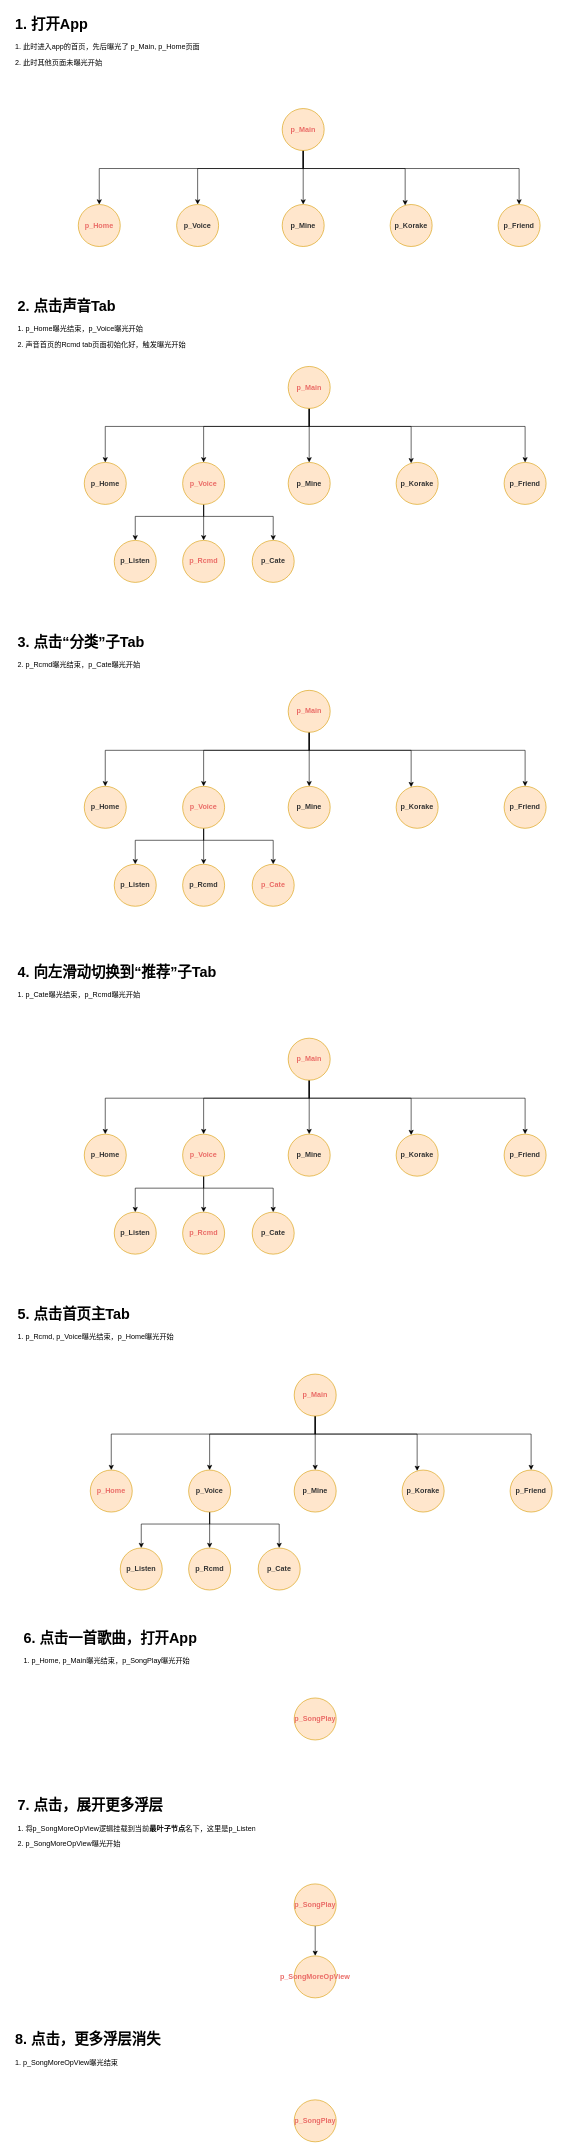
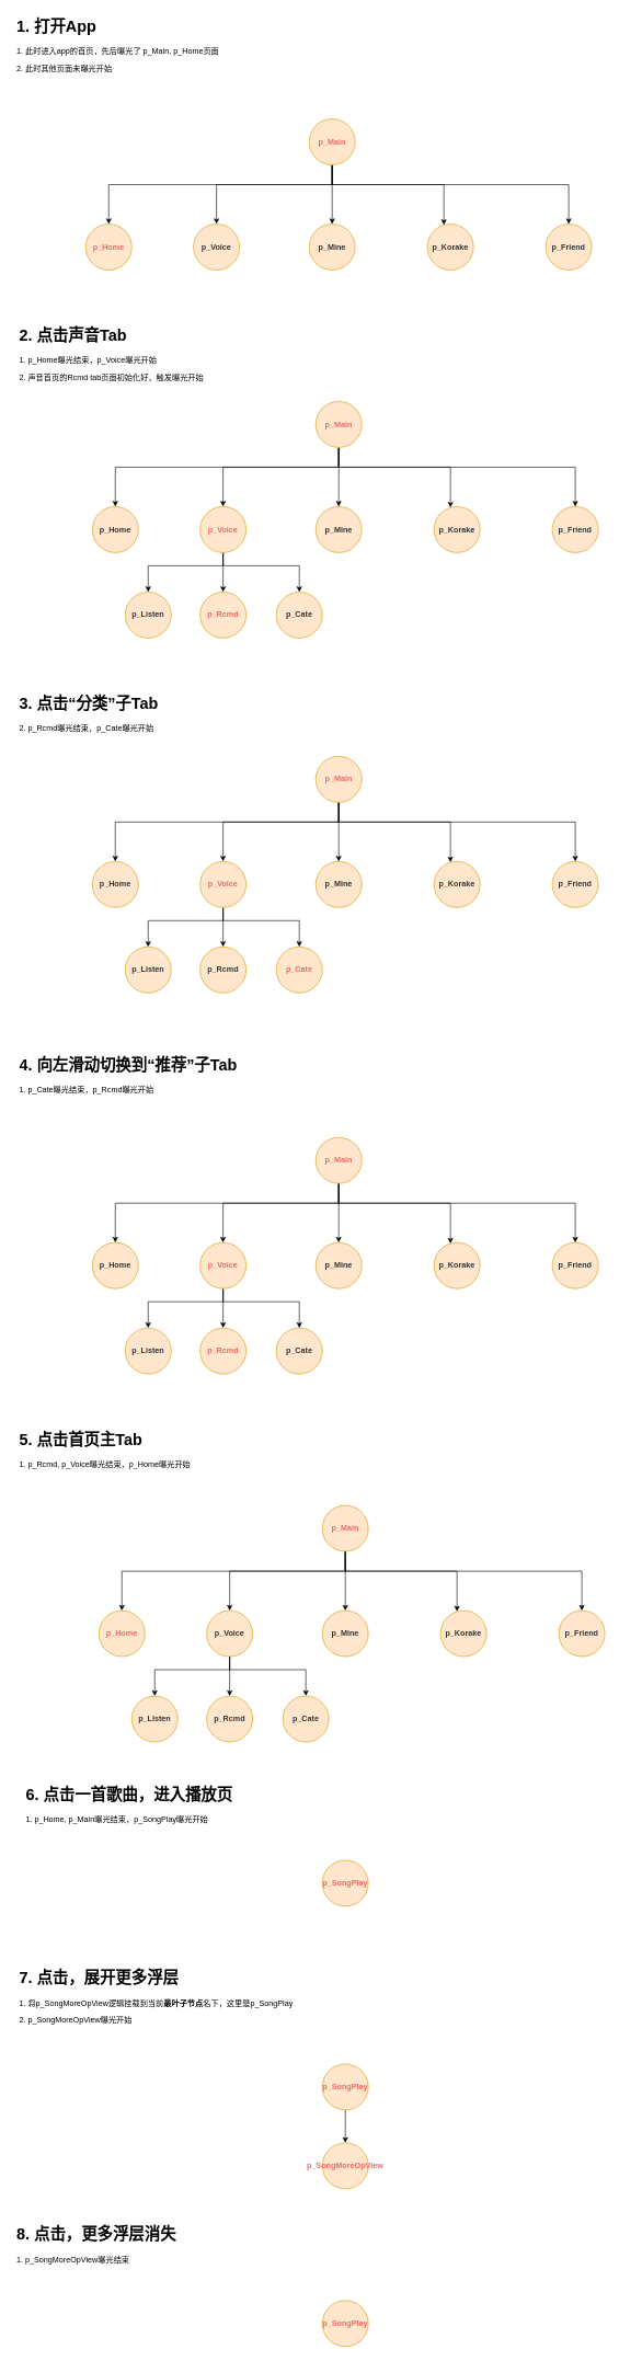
- <mxCell id="86" value="&lt;h1&gt;6. 点击一首歌曲，打开App&lt;/h1&gt;&lt;p&gt;1. p_Home, p_Main曝光结束，p_SongPlay曝光开始&lt;/p&gt;" style="text;html=1;strokeColor=none;fillColor=none;spacing=5;spacingTop=-20;whiteSpace=wrap;overflow=hidden;rounded=0;align=left;" vertex="1" parent="1"><mxGeometry x="34" y="2710" width="406" height="80" as="geometry" /></mxCell>
+ <mxCell id="86" value="&lt;h1&gt;6. 点击一首歌曲，进入播放页&lt;/h1&gt;&lt;p&gt;1. p_Home, p_Main曝光结束，p_SongPlay曝光开始&lt;/p&gt;" style="text;html=1;strokeColor=none;fillColor=none;spacing=5;spacingTop=-20;whiteSpace=wrap;overflow=hidden;rounded=0;align=left;" vertex="1" parent="1"><mxGeometry x="34" y="2710" width="406" height="80" as="geometry" /></mxCell>
- <mxCell id="88" value="&lt;h1&gt;7. 点击，展开更多浮层&lt;/h1&gt;&lt;p&gt;1. 将p_SongMoreOpView逻辑挂载到当前&lt;b&gt;最叶子节点&lt;/b&gt;名下，这里是p_Listen&lt;br&gt;&lt;/p&gt;&lt;p&gt;2. p_SongMoreOpView曝光开始&lt;/p&gt;" style="text;html=1;strokeColor=none;fillColor=none;spacing=5;spacingTop=-20;whiteSpace=wrap;overflow=hidden;rounded=0;align=left;" vertex="1" parent="1"><mxGeometry x="24" y="2990" width="486" height="110" as="geometry" /></mxCell>
+ <mxCell id="88" value="&lt;h1&gt;7. 点击，展开更多浮层&lt;/h1&gt;&lt;p&gt;1. 将p_SongMoreOpView逻辑挂载到当前&lt;b&gt;最叶子节点&lt;/b&gt;名下，这里是p_SongPlay&lt;br&gt;&lt;/p&gt;&lt;p&gt;2. p_SongMoreOpView曝光开始&lt;/p&gt;" style="text;html=1;strokeColor=none;fillColor=none;spacing=5;spacingTop=-20;whiteSpace=wrap;overflow=hidden;rounded=0;align=left;" vertex="1" parent="1"><mxGeometry x="24" y="2990" width="486" height="110" as="geometry" /></mxCell>
